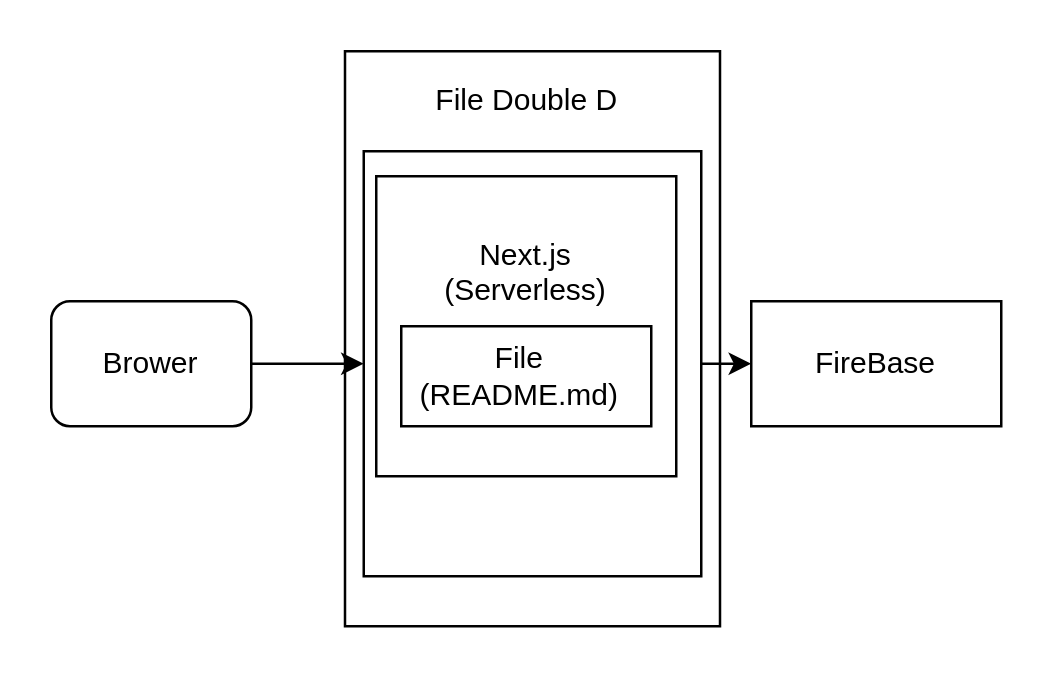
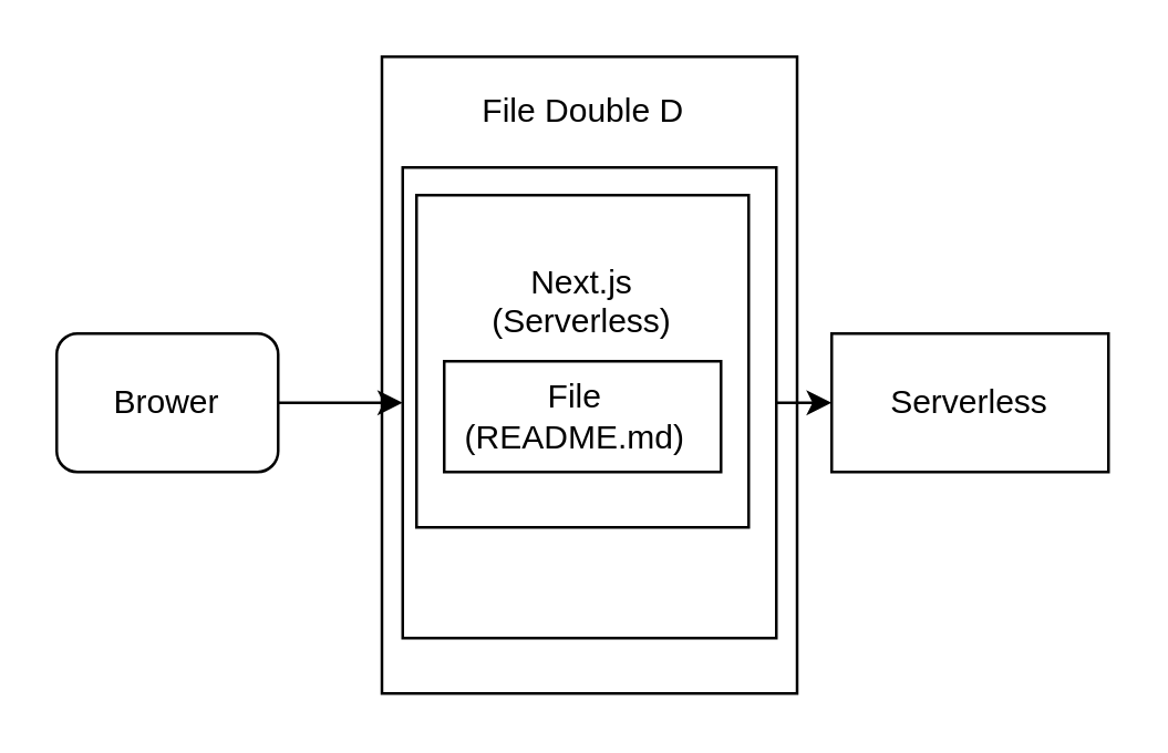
- <mxCell id="11" value="FireBase" style="text;html=1;strokeColor=none;fillColor=none;align=center;verticalAlign=middle;whiteSpace=wrap;rounded=0;" vertex="1" parent="1"><mxGeometry x="310" y="135" width="80" height="20" as="geometry" /></mxCell>
+ <mxCell id="11" value="Serverless" style="text;html=1;strokeColor=none;fillColor=none;align=center;verticalAlign=middle;whiteSpace=wrap;rounded=0;" vertex="1" parent="1"><mxGeometry x="310" y="135" width="80" height="20" as="geometry" /></mxCell>
